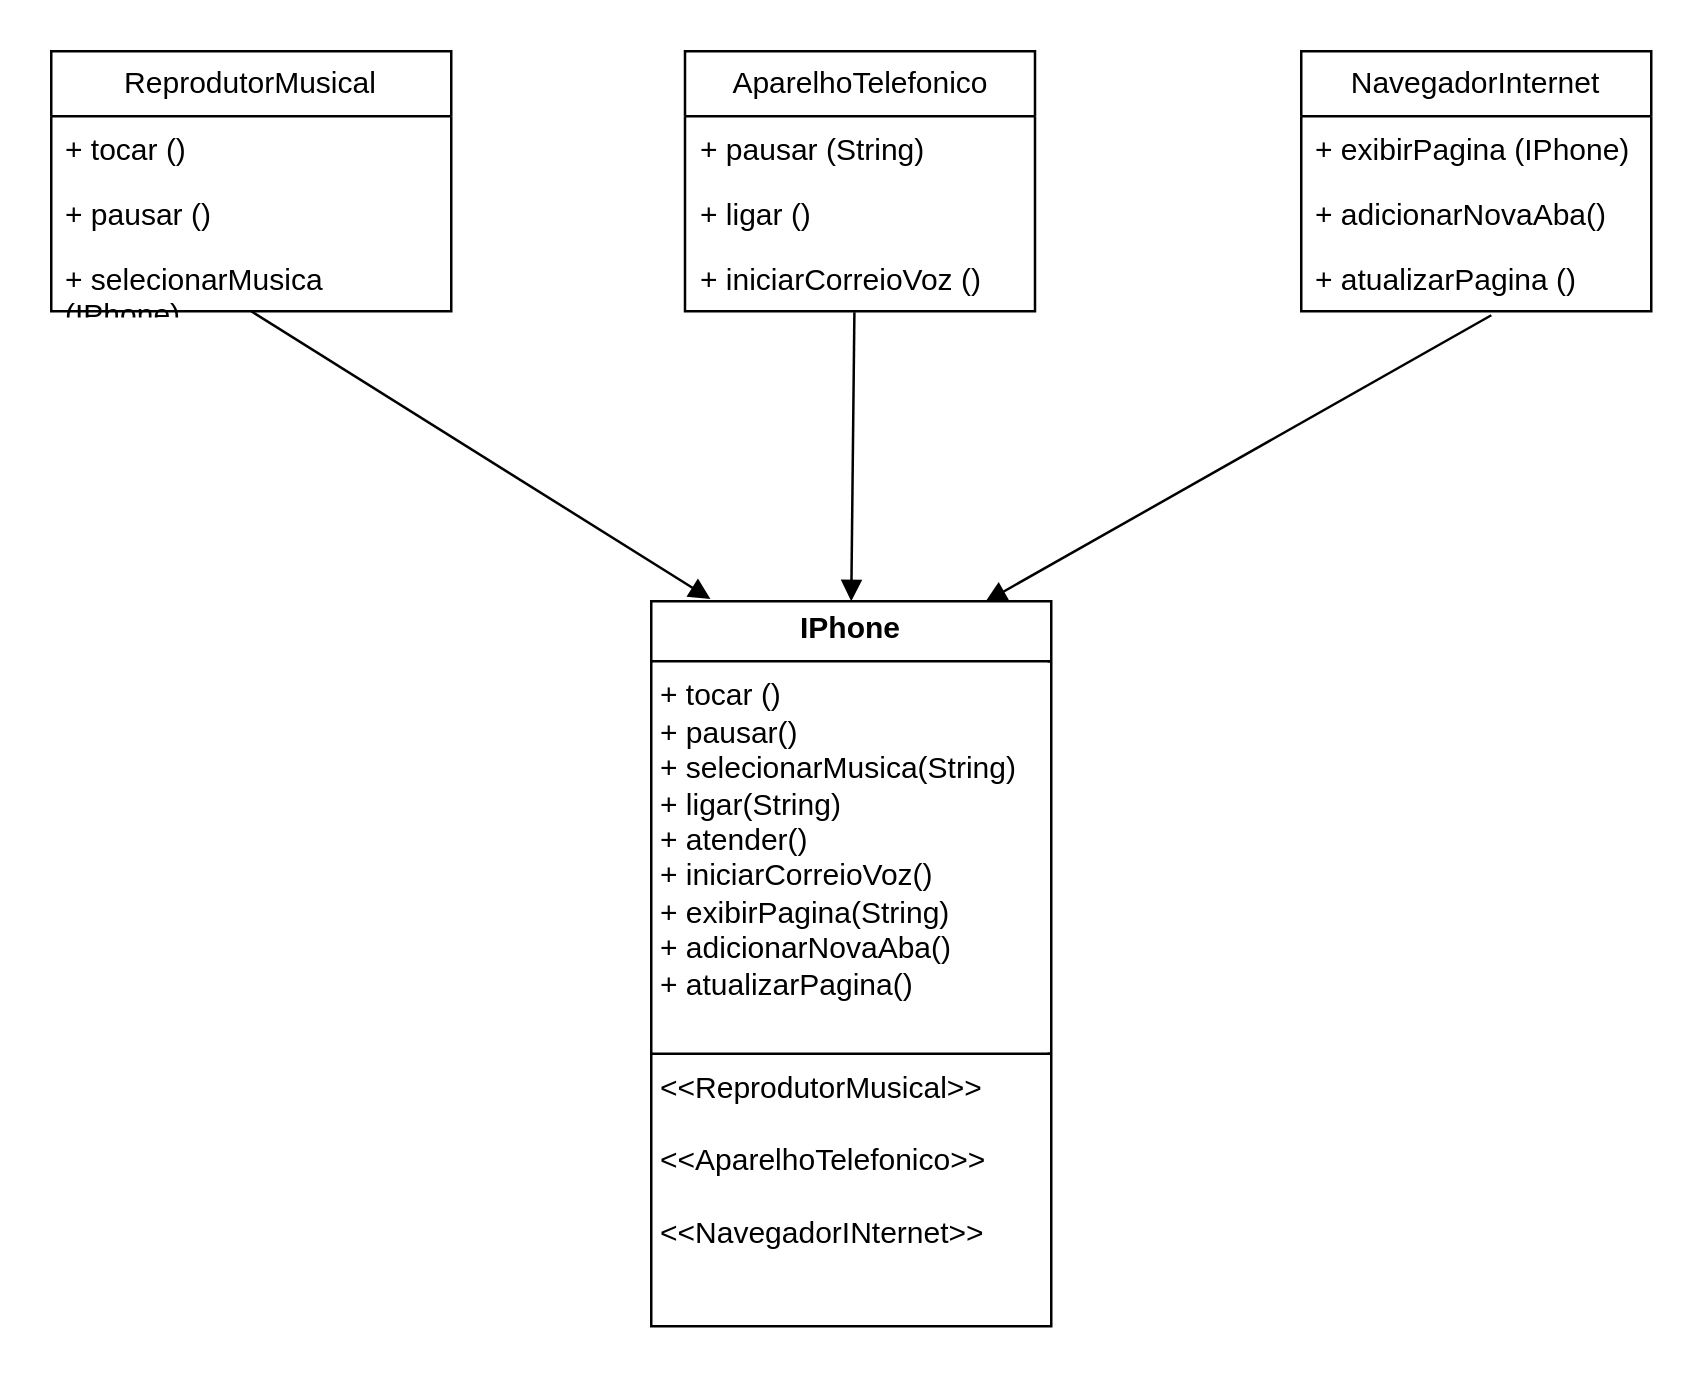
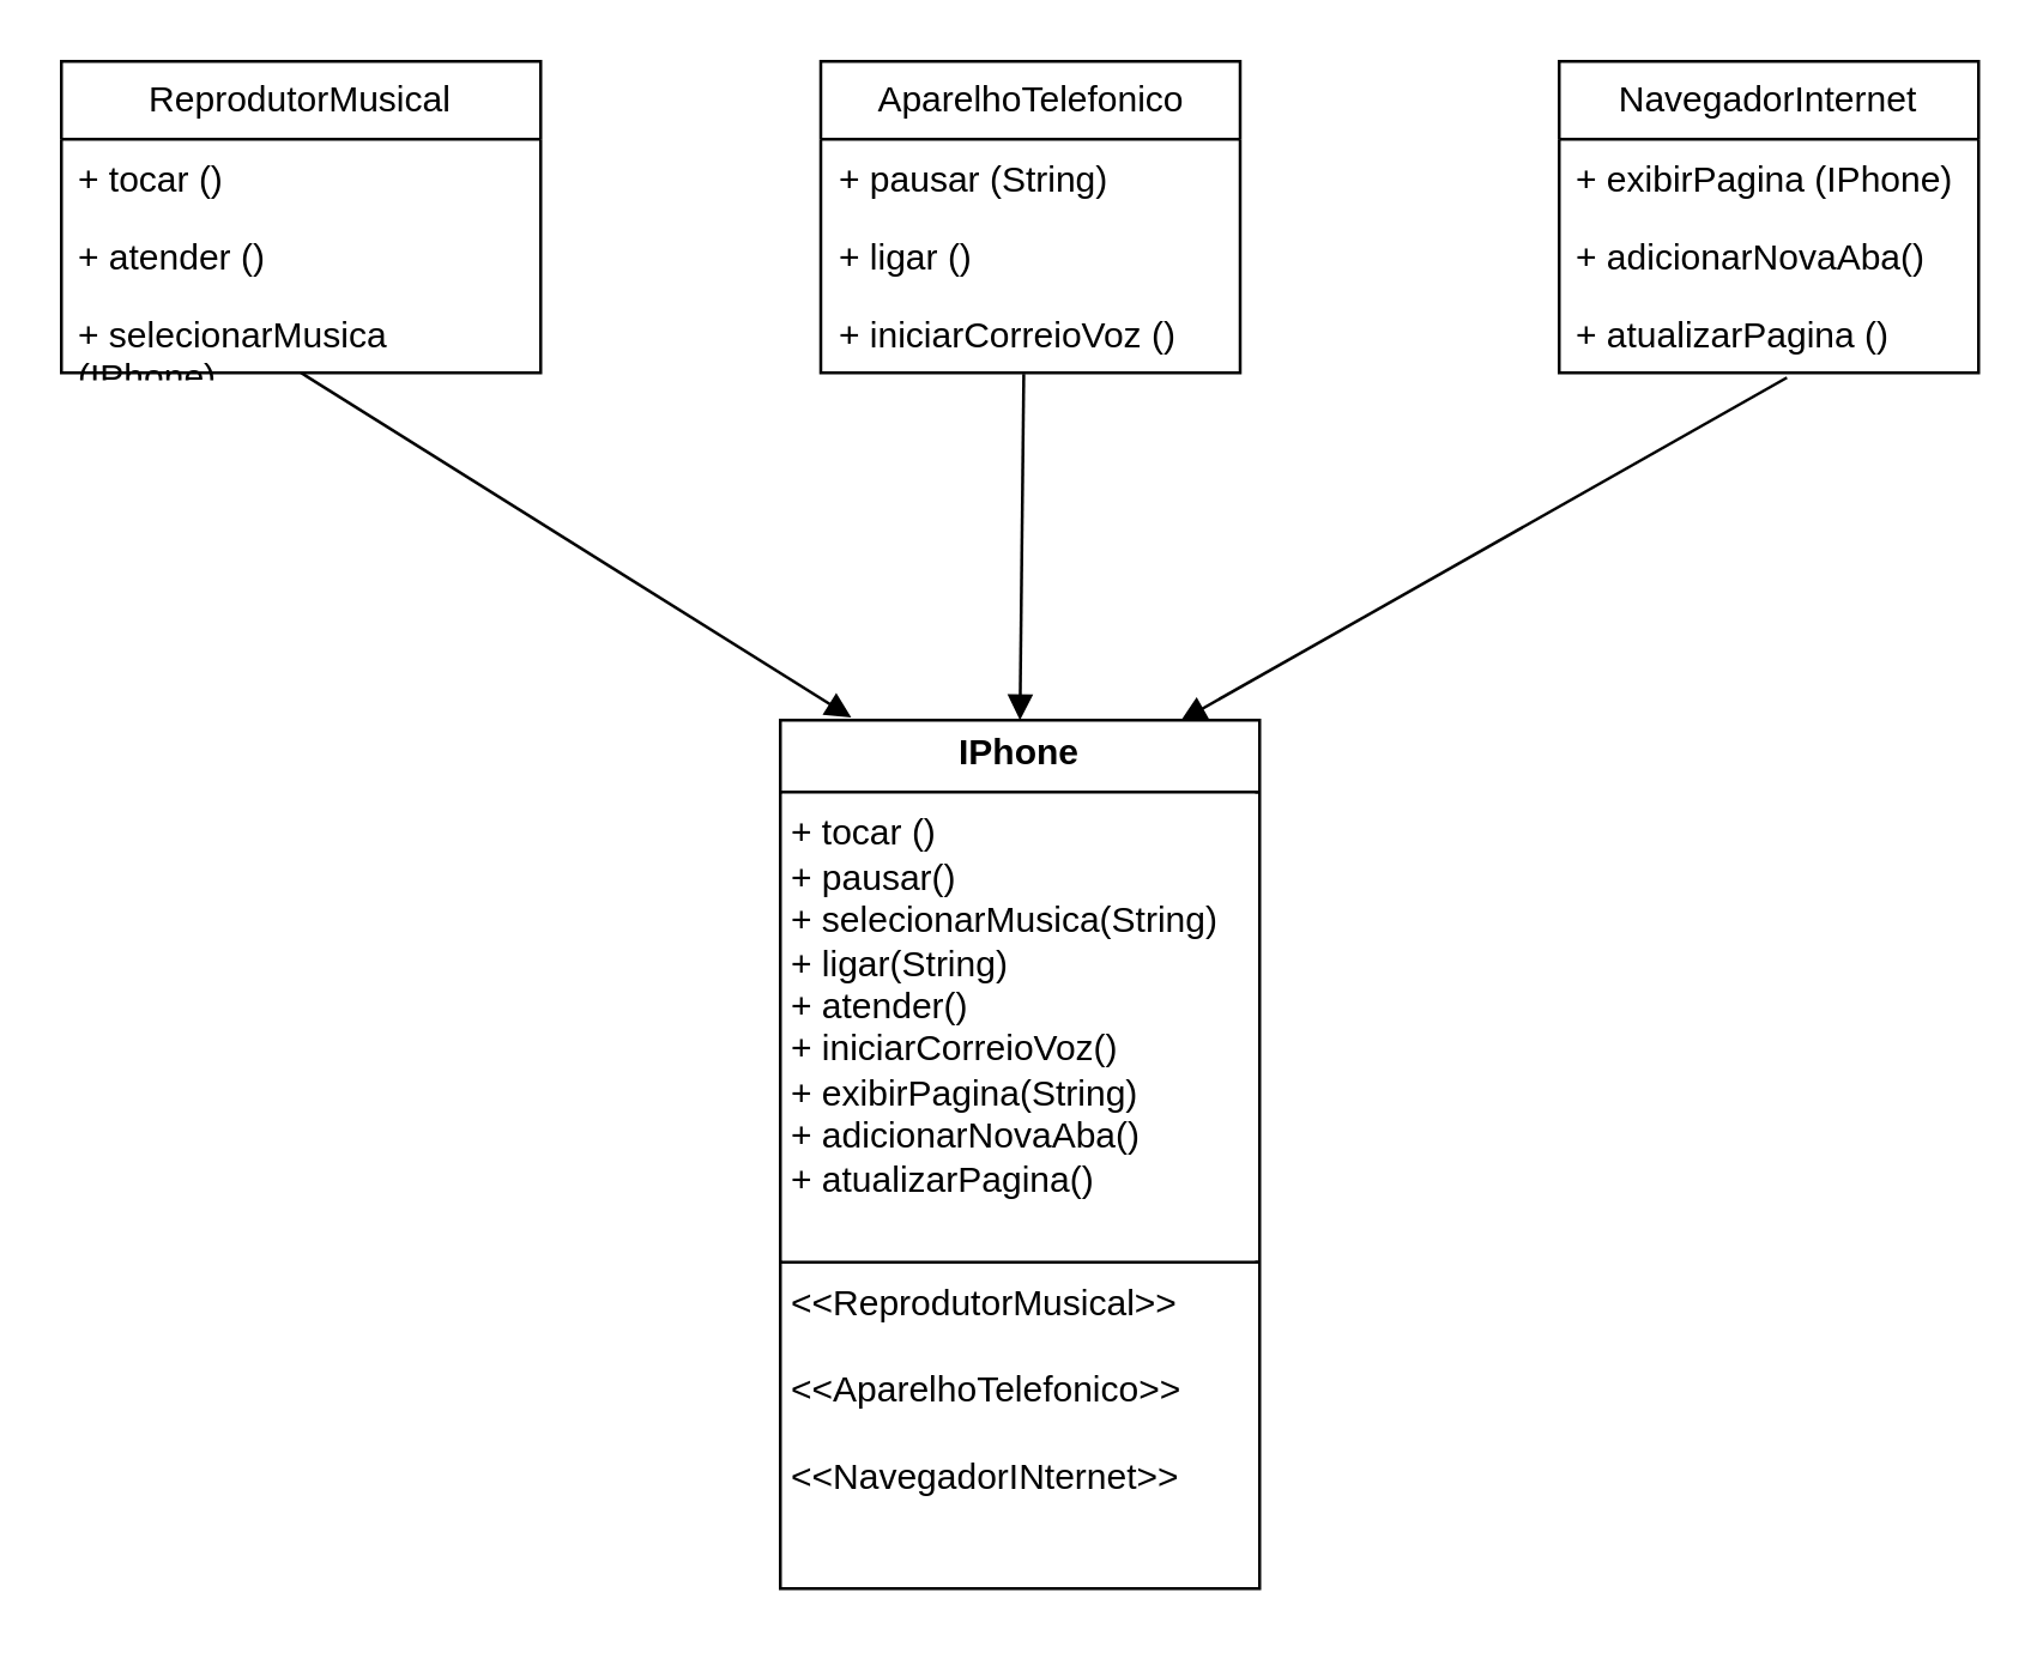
- <mxCell id="12" value="+ pausar ()" style="text;strokeColor=none;fillColor=none;align=left;verticalAlign=top;spacingLeft=4;spacingRight=4;overflow=hidden;rotatable=0;points=[[0,0.5],[1,0.5]];portConstraint=eastwest;whiteSpace=wrap;html=1;" vertex="1" parent="10"><mxGeometry y="52" width="160" height="26" as="geometry" /></mxCell>
+ <mxCell id="12" value="+ atender ()" style="text;strokeColor=none;fillColor=none;align=left;verticalAlign=top;spacingLeft=4;spacingRight=4;overflow=hidden;rotatable=0;points=[[0,0.5],[1,0.5]];portConstraint=eastwest;whiteSpace=wrap;html=1;" vertex="1" parent="10"><mxGeometry y="52" width="160" height="26" as="geometry" /></mxCell>
